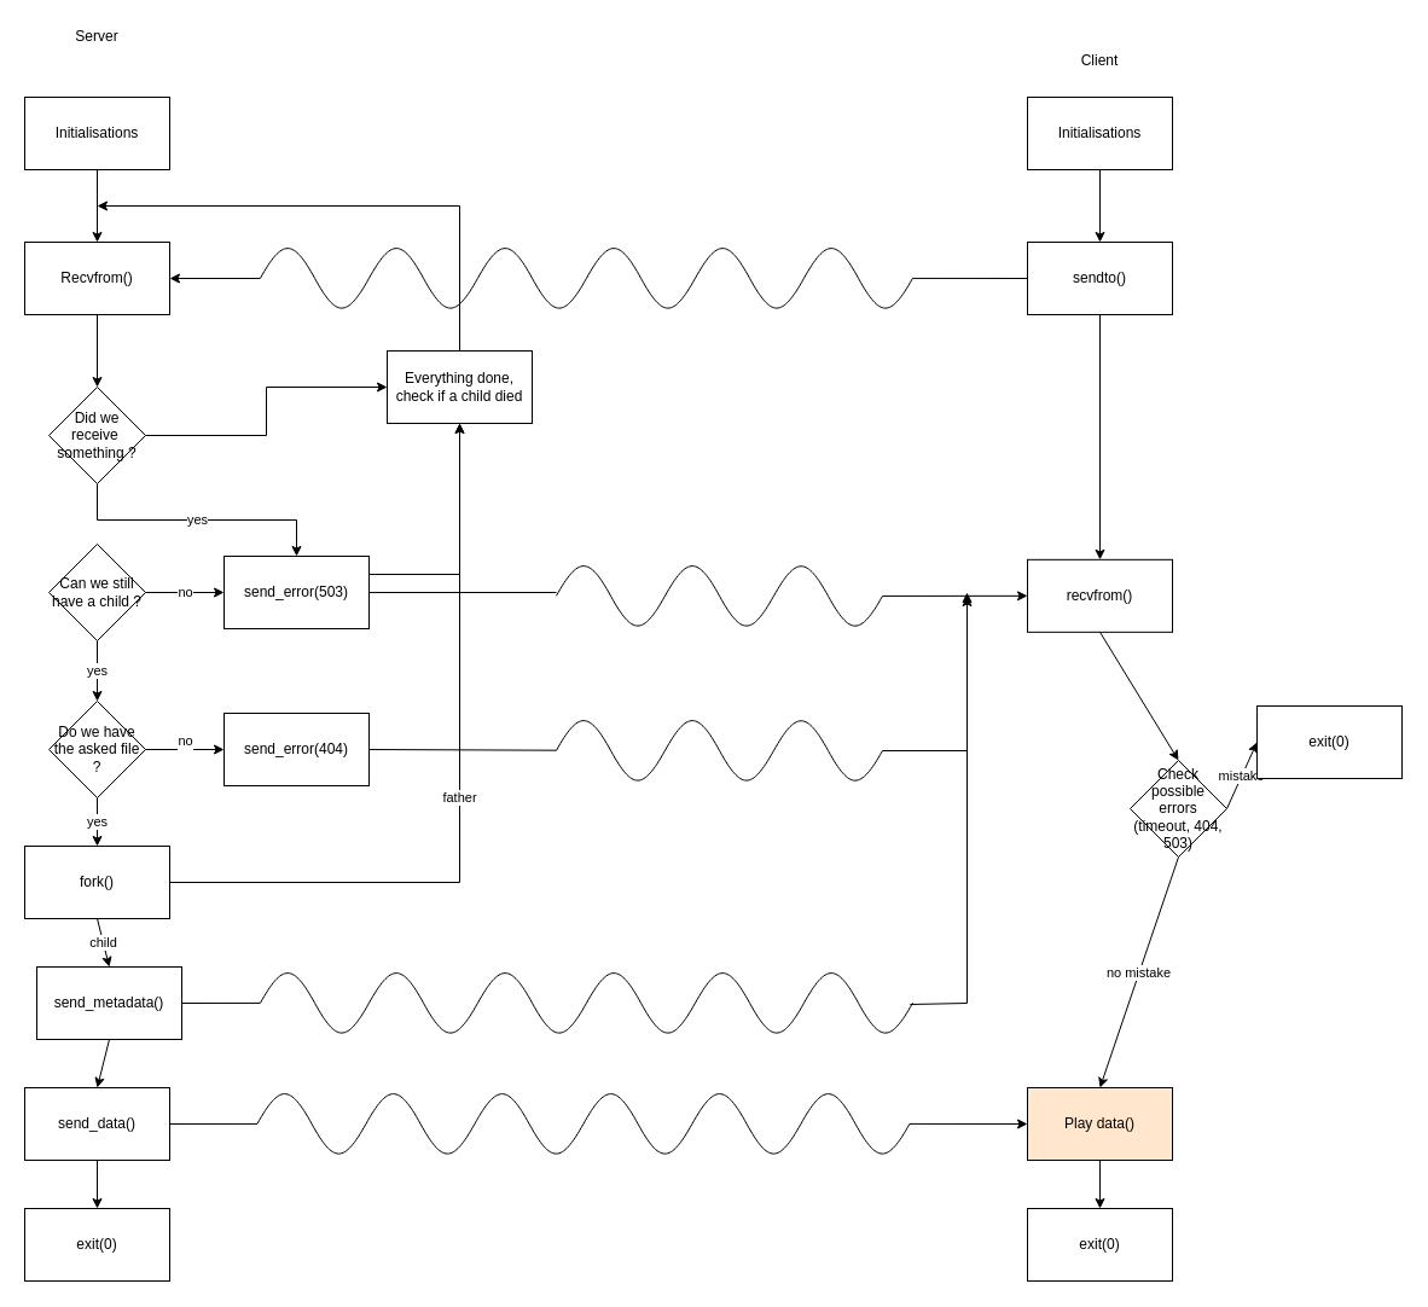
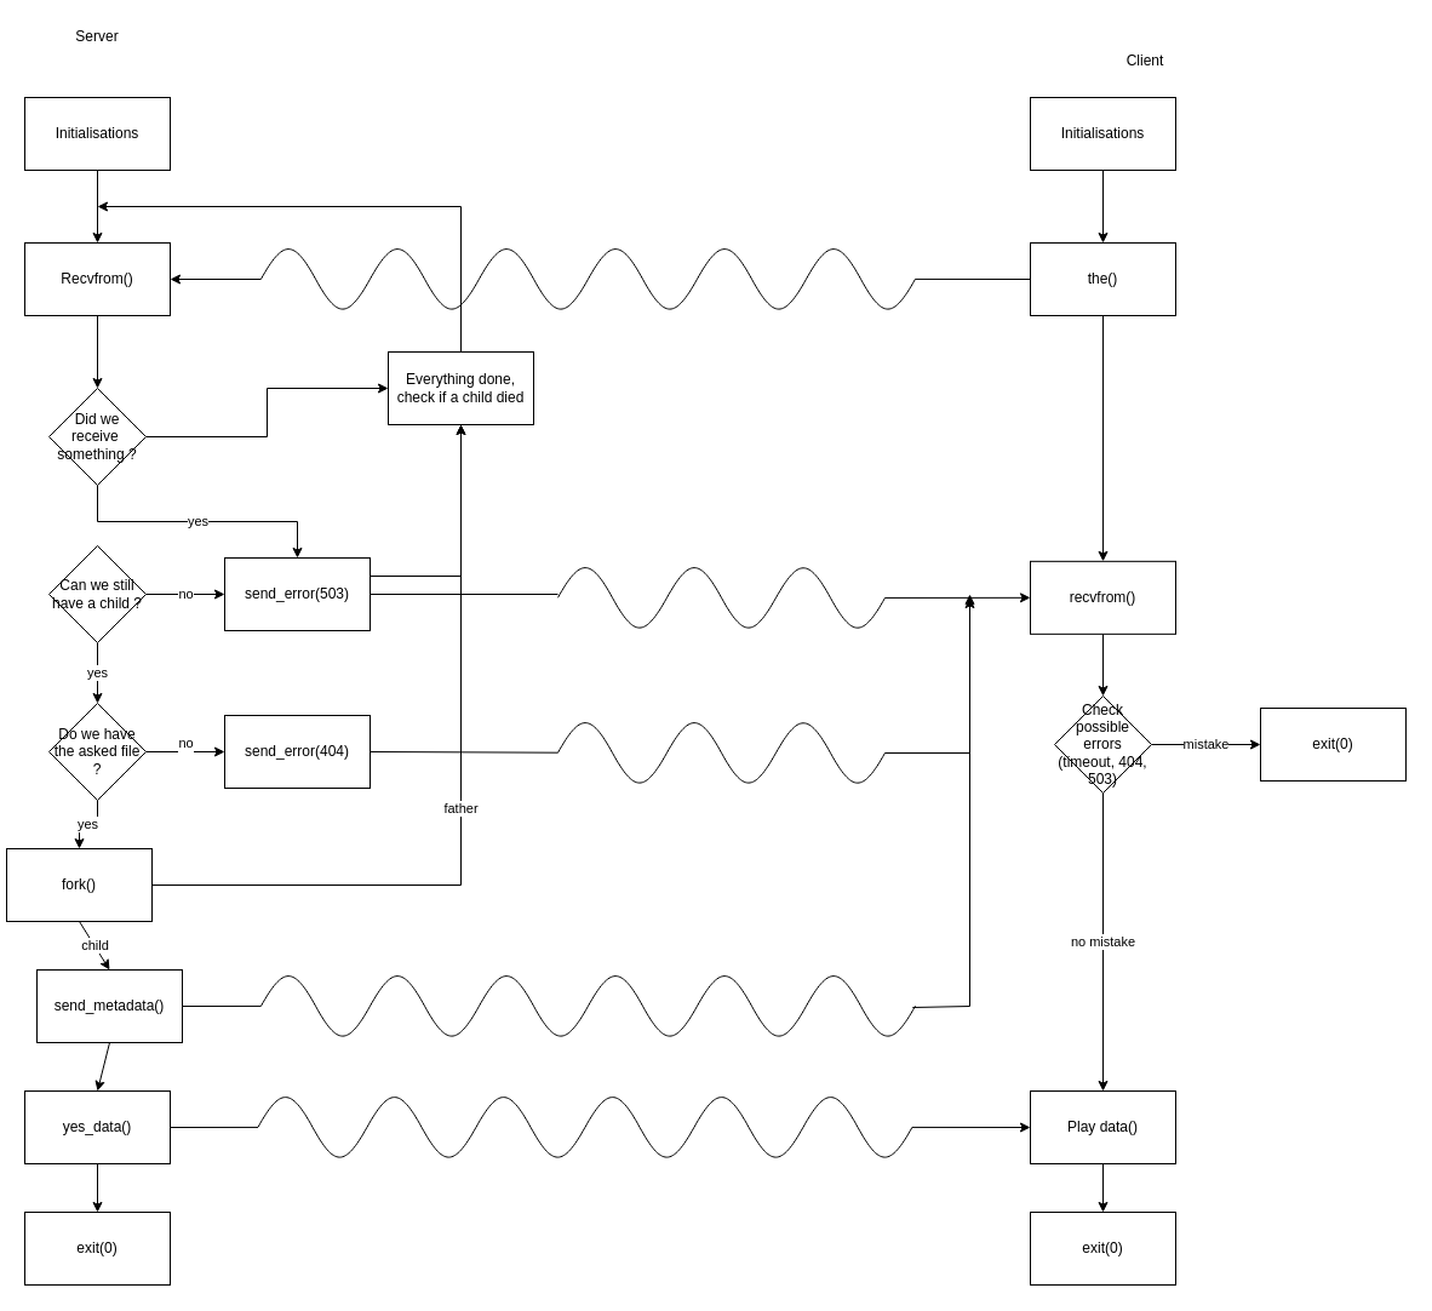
- <mxCell id="74" value="Client" style="text;html=1;strokeColor=none;fillColor=none;align=center;verticalAlign=middle;whiteSpace=wrap;rounded=0;" parent="1" vertex="1"><mxGeometry x="890" y="40" width="40" height="20" as="geometry" /></mxCell>
+ <mxCell id="74" value="Client" style="text;html=1;strokeColor=none;fillColor=none;align=center;verticalAlign=middle;whiteSpace=wrap;rounded=0;" parent="1" vertex="1"><mxGeometry x="925" y="40" width="40" height="20" as="geometry" /></mxCell>
- <mxCell id="29" value="sendto()" style="rounded=0;whiteSpace=wrap;html=1;" parent="1" vertex="1"><mxGeometry x="850" y="200" width="120" height="60" as="geometry" /></mxCell>
+ <mxCell id="29" value="the()" style="rounded=0;whiteSpace=wrap;html=1;" parent="1" vertex="1"><mxGeometry x="850" y="200" width="120" height="60" as="geometry" /></mxCell>
- <mxCell id="61" value="Check possible errors (timeout, 404, 503)" style="rhombus;whiteSpace=wrap;html=1;" parent="1" vertex="1"><mxGeometry x="935" y="629" width="80" height="80" as="geometry" /></mxCell>
+ <mxCell id="61" value="Check possible errors (timeout, 404, 503)" style="rhombus;whiteSpace=wrap;html=1;" parent="1" vertex="1"><mxGeometry x="870" y="574" width="80" height="80" as="geometry" /></mxCell>
- <mxCell id="18" value="fork()" style="rounded=0;whiteSpace=wrap;html=1;" parent="1" vertex="1"><mxGeometry x="20" y="700" width="120" height="60" as="geometry" /></mxCell>
+ <mxCell id="18" value="fork()" style="rounded=0;whiteSpace=wrap;html=1;" parent="1" vertex="1"><mxGeometry x="5" y="700" width="120" height="60" as="geometry" /></mxCell>
- <mxCell id="26" value="send_data()" style="rounded=0;whiteSpace=wrap;html=1;" parent="1" vertex="1"><mxGeometry x="20" y="900" width="120" height="60" as="geometry" /></mxCell>
+ <mxCell id="26" value="yes_data()" style="rounded=0;whiteSpace=wrap;html=1;" parent="1" vertex="1"><mxGeometry x="20" y="900" width="120" height="60" as="geometry" /></mxCell>
- <mxCell id="63" value="Play data()" style="rounded=0;whiteSpace=wrap;html=1;fillColor=#ffe6cc;" parent="1" vertex="1"><mxGeometry x="850" y="900" width="120" height="60" as="geometry" /></mxCell>
+ <mxCell id="63" value="Play data()" style="rounded=0;whiteSpace=wrap;html=1;" parent="1" vertex="1"><mxGeometry x="850" y="900" width="120" height="60" as="geometry" /></mxCell>
